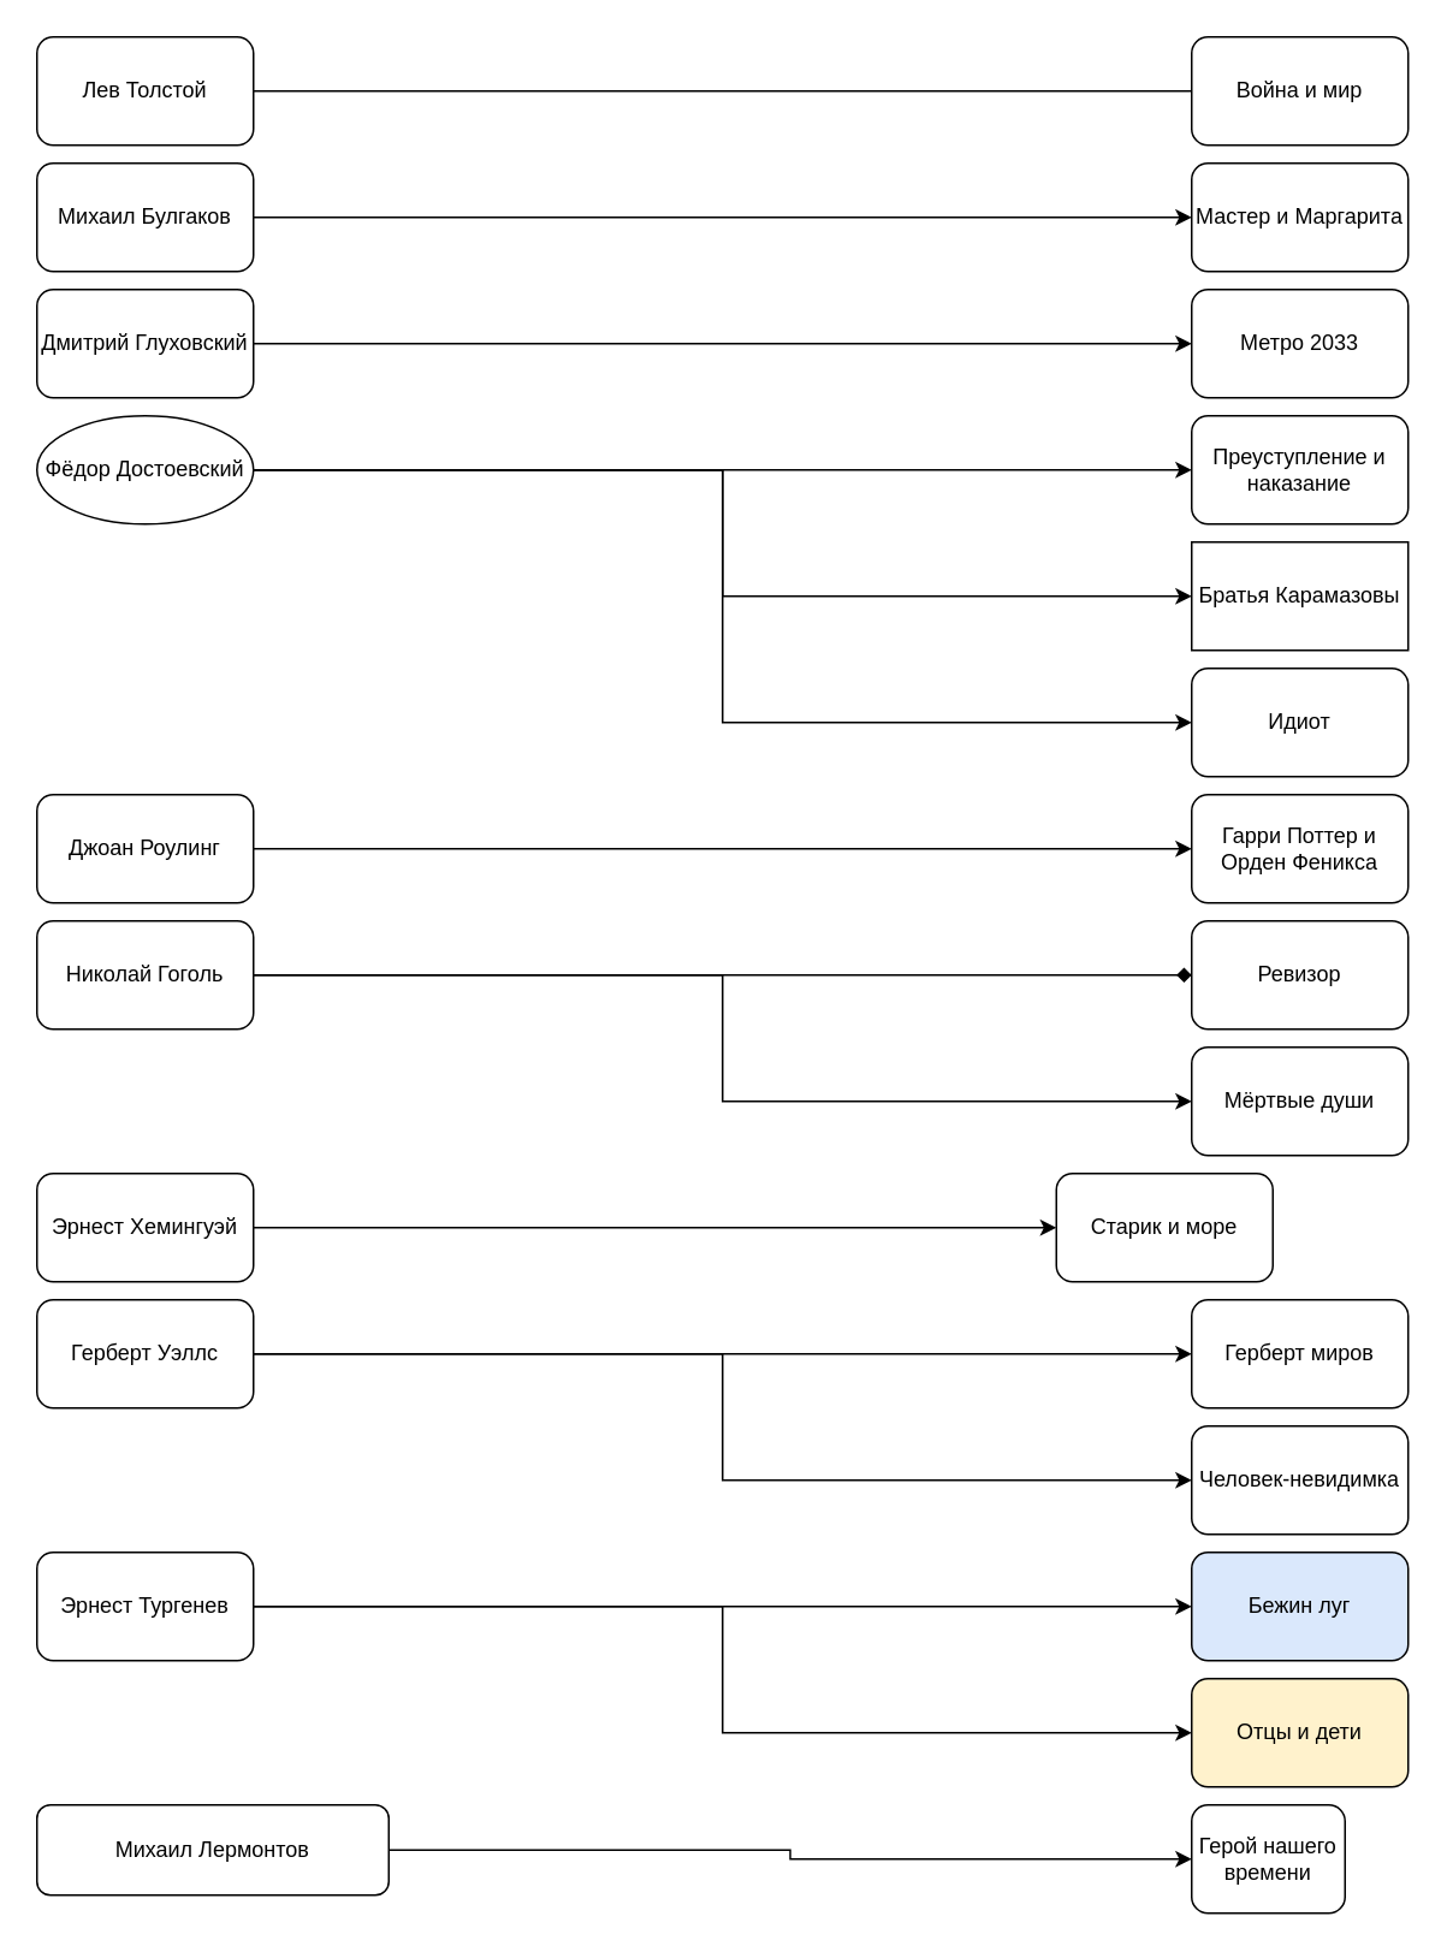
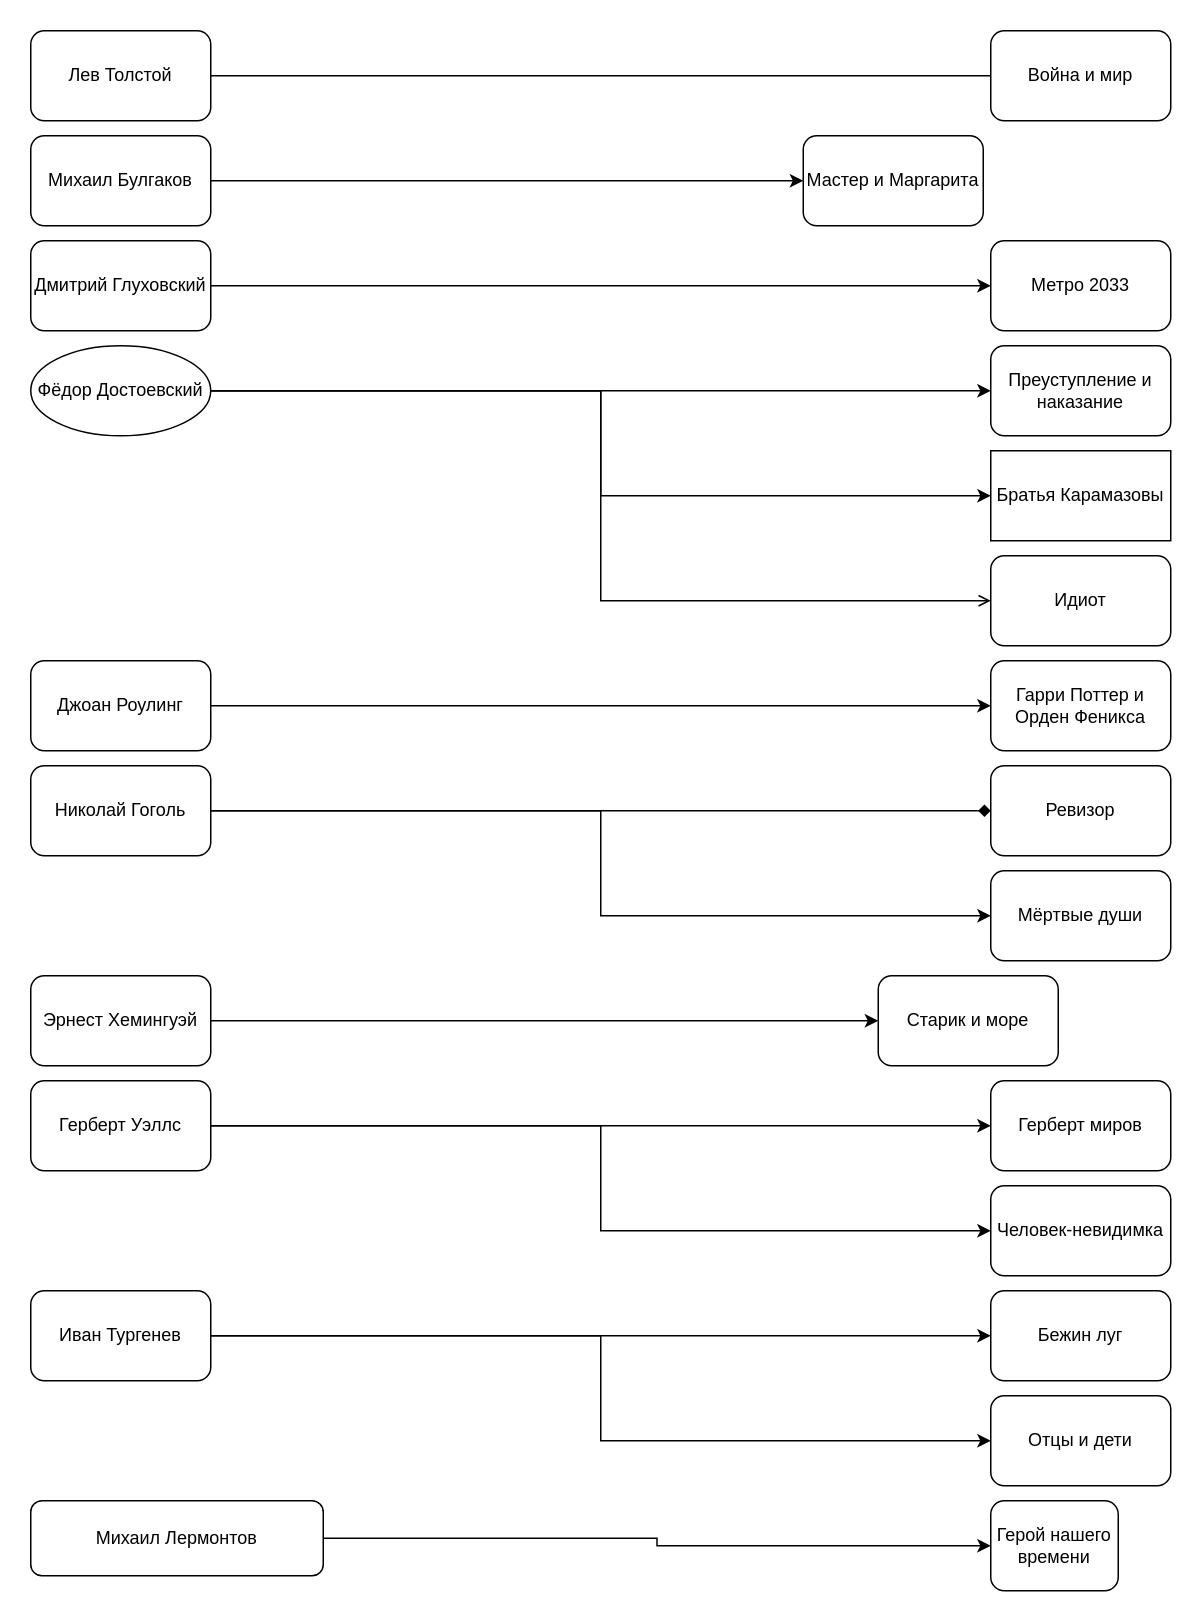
- <mxCell id="29" value="Мастер и Маргарита" style="rounded=1;whiteSpace=wrap;html=1;" vertex="1" parent="1"><mxGeometry x="660" y="90" width="120" height="60" as="geometry" /></mxCell>
+ <mxCell id="29" value="Мастер и Маргарита" style="rounded=1;whiteSpace=wrap;html=1;" vertex="1" parent="1"><mxGeometry x="535" y="90" width="120" height="60" as="geometry" /></mxCell>
- <mxCell id="16" style="edgeStyle=orthogonalEdgeStyle;rounded=0;orthogonalLoop=1;jettySize=auto;html=1;exitX=1;exitY=0.5;exitDx=0;exitDy=0;entryX=0;entryY=0.5;entryDx=0;entryDy=0;" edge="1" parent="1" source="17" target="30"><mxGeometry relative="1" as="geometry" /></mxCell>
+ <mxCell id="16" style="edgeStyle=orthogonalEdgeStyle;rounded=0;orthogonalLoop=1;jettySize=auto;html=1;exitX=1;exitY=0.5;exitDx=0;exitDy=0;entryX=0;entryY=0.5;entryDx=0;entryDy=0;endArrow=open;" edge="1" parent="1" source="17" target="30"><mxGeometry relative="1" as="geometry" /></mxCell>
- <mxCell id="24" value="Эрнест Тургенев" style="rounded=1;whiteSpace=wrap;html=1;" vertex="1" parent="1"><mxGeometry x="20" y="860" width="120" height="60" as="geometry" /></mxCell>
+ <mxCell id="24" value="Иван Тургенев" style="rounded=1;whiteSpace=wrap;html=1;" vertex="1" parent="1"><mxGeometry x="20" y="860" width="120" height="60" as="geometry" /></mxCell>
- <mxCell id="41" value="Бежин луг" style="rounded=1;whiteSpace=wrap;html=1;fillColor=#dae8fc;" vertex="1" parent="1"><mxGeometry x="660" y="860" width="120" height="60" as="geometry" /></mxCell>
+ <mxCell id="41" value="Бежин луг" style="rounded=1;whiteSpace=wrap;html=1;" vertex="1" parent="1"><mxGeometry x="660" y="860" width="120" height="60" as="geometry" /></mxCell>
- <mxCell id="39" value="Отцы и дети" style="rounded=1;whiteSpace=wrap;html=1;fillColor=#fff2cc;" vertex="1" parent="1"><mxGeometry x="660" y="930" width="120" height="60" as="geometry" /></mxCell>
+ <mxCell id="39" value="Отцы и дети" style="rounded=1;whiteSpace=wrap;html=1;" vertex="1" parent="1"><mxGeometry x="660" y="930" width="120" height="60" as="geometry" /></mxCell>
